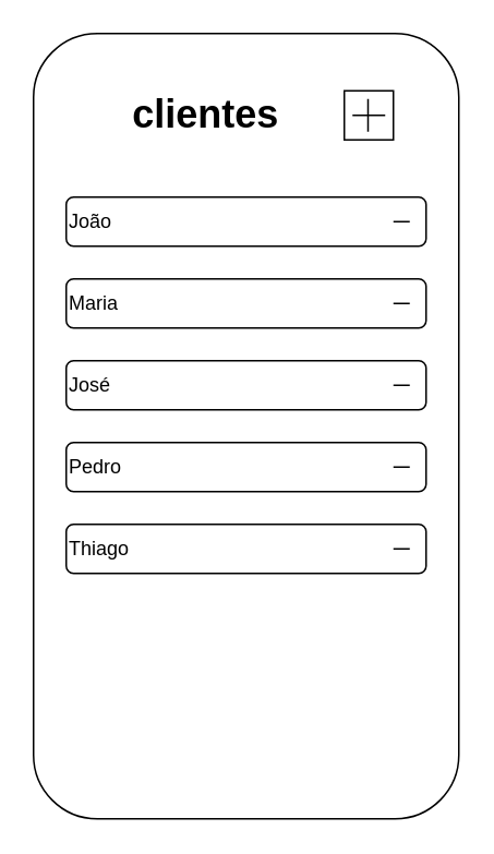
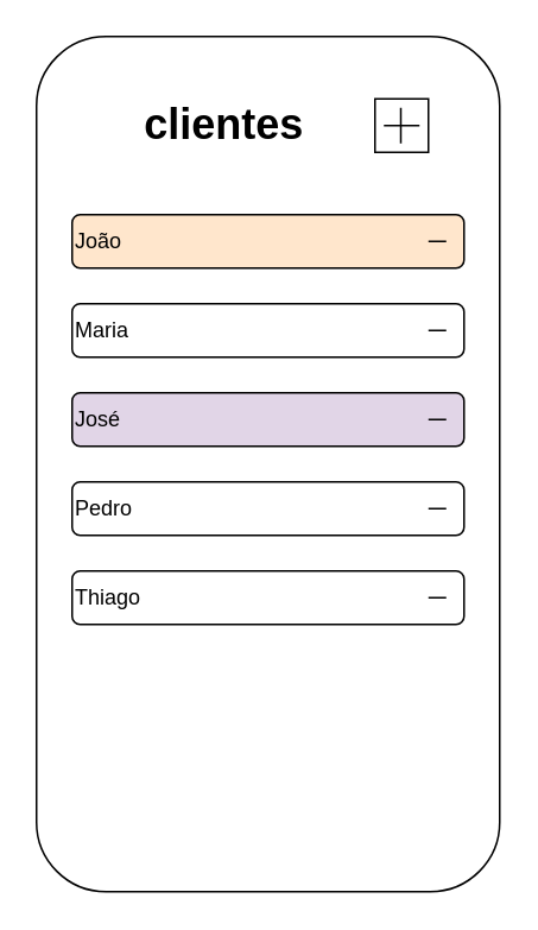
- <mxCell id="4" value="João" style="rounded=1;whiteSpace=wrap;html=1;align=left;" vertex="1" parent="1"><mxGeometry x="40" y="120" width="220" height="30" as="geometry" /></mxCell>
+ <mxCell id="4" value="João" style="rounded=1;whiteSpace=wrap;html=1;align=left;fillColor=#ffe6cc;" vertex="1" parent="1"><mxGeometry x="40" y="120" width="220" height="30" as="geometry" /></mxCell>
- <mxCell id="6" value="José" style="rounded=1;whiteSpace=wrap;html=1;align=left;" vertex="1" parent="1"><mxGeometry x="40" y="220" width="220" height="30" as="geometry" /></mxCell>
+ <mxCell id="6" value="José" style="rounded=1;whiteSpace=wrap;html=1;align=left;fillColor=#e1d5e7;" vertex="1" parent="1"><mxGeometry x="40" y="220" width="220" height="30" as="geometry" /></mxCell>
